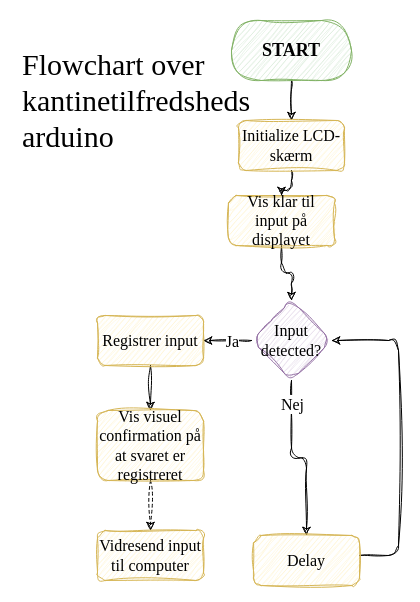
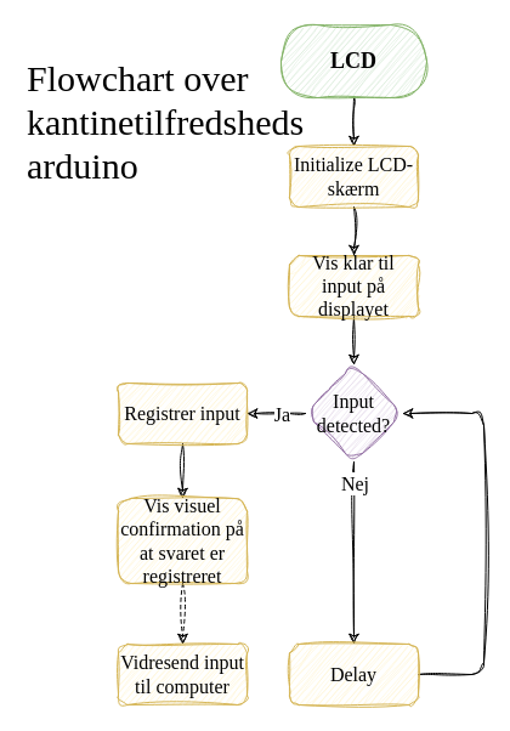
- <mxCell id="3" value="&lt;font&gt;&lt;span style=&quot;&quot;&gt;START&lt;/span&gt;&lt;/font&gt;" style="rounded=1;whiteSpace=wrap;html=1;arcSize=50;fillColor=#d5e8d4;strokeColor=#82b366;fontStyle=1;sketch=1;curveFitting=1;jiggle=2;fontFamily=Single Day;fontSource=https%3A%2F%2Ffonts.googleapis.com%2Fcss%3Ffamily%3DSingle%2BDay;fontSize=18;" vertex="1" parent="1"><mxGeometry x="231" y="20" width="120" height="60" as="geometry" /></mxCell>
+ <mxCell id="3" value="&lt;font&gt;&lt;span style=&quot;&quot;&gt;LCD&lt;/span&gt;&lt;/font&gt;" style="rounded=1;whiteSpace=wrap;html=1;arcSize=50;fillColor=#d5e8d4;strokeColor=#82b366;fontStyle=1;sketch=1;curveFitting=1;jiggle=2;fontFamily=Single Day;fontSource=https%3A%2F%2Ffonts.googleapis.com%2Fcss%3Ffamily%3DSingle%2BDay;fontSize=18;" vertex="1" parent="1"><mxGeometry x="231" y="20" width="120" height="60" as="geometry" /></mxCell>
- <mxCell id="12" value="Vis klar til input på displayet" style="rounded=1;whiteSpace=wrap;html=1;fillColor=#fff2cc;strokeColor=#d6b656;sketch=1;curveFitting=1;jiggle=2;fontFamily=Single Day;fontSource=https%3A%2F%2Ffonts.googleapis.com%2Fcss%3Ffamily%3DSingle%2BDay;fontSize=16;" vertex="1" parent="1"><mxGeometry x="228" y="195" width="106" height="50" as="geometry" /></mxCell>
+ <mxCell id="12" value="Vis klar til input på displayet" style="rounded=1;whiteSpace=wrap;html=1;fillColor=#fff2cc;strokeColor=#d6b656;sketch=1;curveFitting=1;jiggle=2;fontFamily=Single Day;fontSource=https%3A%2F%2Ffonts.googleapis.com%2Fcss%3Ffamily%3DSingle%2BDay;fontSize=16;" vertex="1" parent="1"><mxGeometry x="238" y="210" width="106" height="50" as="geometry" /></mxCell>
- <mxCell id="14" value="Delay" style="rounded=1;whiteSpace=wrap;html=1;fillColor=#fff2cc;strokeColor=#d6b656;fontFamily=Single Day;sketch=1;curveFitting=1;jiggle=2;fontSource=https%3A%2F%2Ffonts.googleapis.com%2Fcss%3Ffamily%3DSingle%2BDay;fontSize=16;" vertex="1" parent="1"><mxGeometry x="253" y="535" width="106" height="50" as="geometry" /></mxCell>
+ <mxCell id="14" value="Delay" style="rounded=1;whiteSpace=wrap;html=1;fillColor=#fff2cc;strokeColor=#d6b656;fontFamily=Single Day;sketch=1;curveFitting=1;jiggle=2;fontSource=https%3A%2F%2Ffonts.googleapis.com%2Fcss%3Ffamily%3DSingle%2BDay;fontSize=16;" vertex="1" parent="1"><mxGeometry x="238" y="530" width="106" height="50" as="geometry" /></mxCell>
